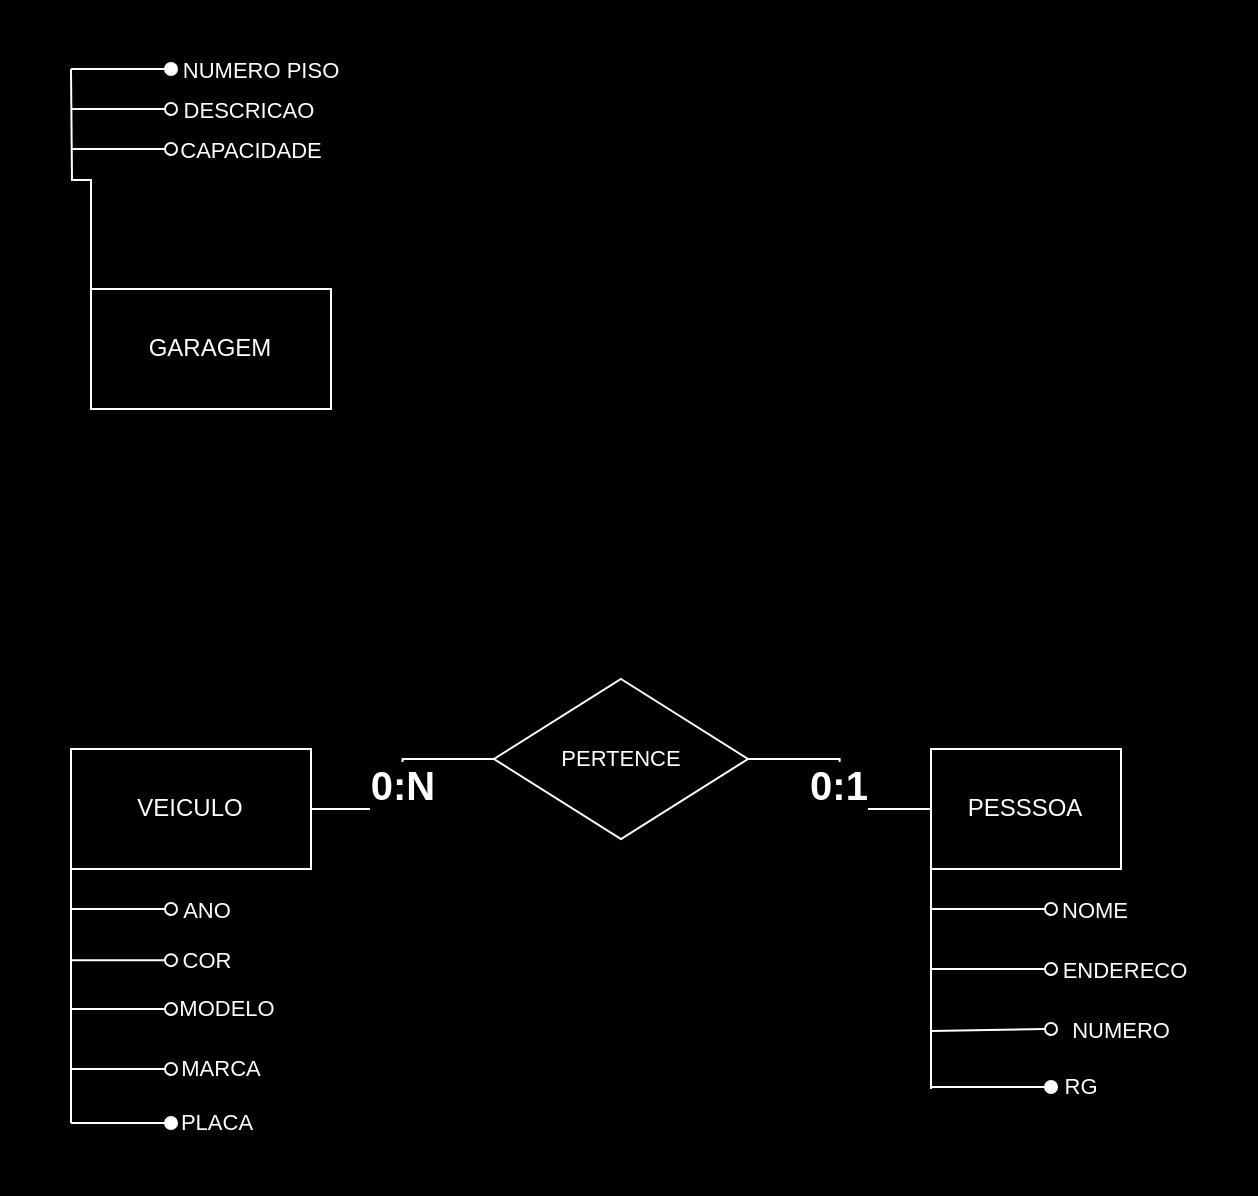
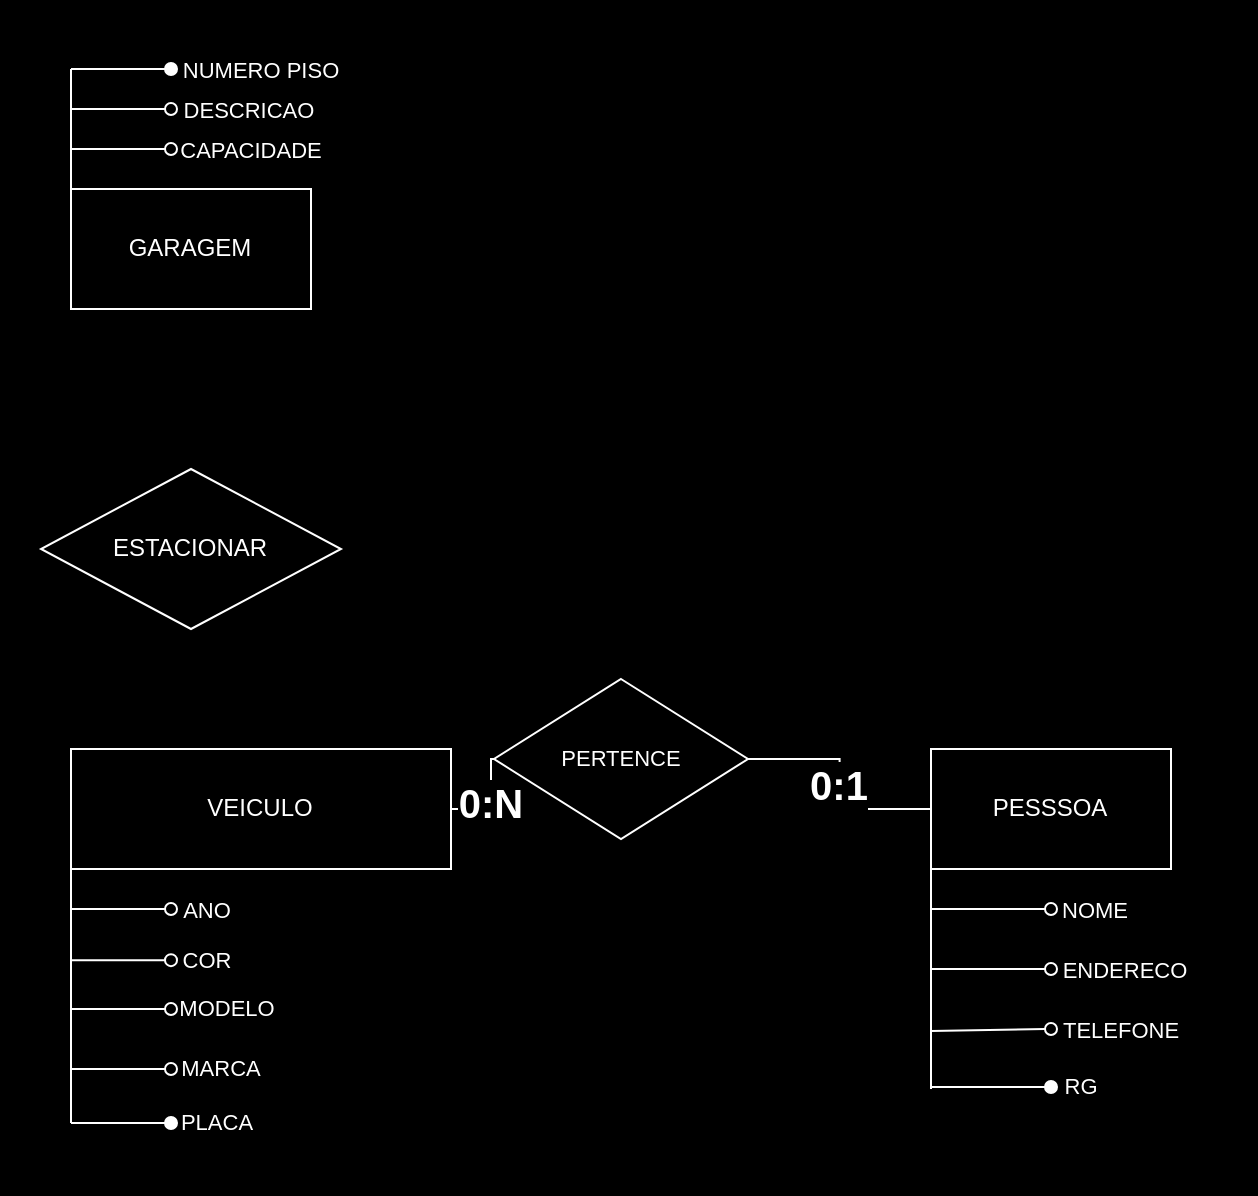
- <mxCell id="3" value="GARAGEM" style="rounded=0;whiteSpace=wrap;html=1;fontColor=#FFFFFF;labelBackgroundColor=#000000;labelBorderColor=none;fillColor=#000000;strokeColor=#FFFFFF;" vertex="1" parent="1"><mxGeometry x="45" y="144" width="120" height="60" as="geometry" /></mxCell>
+ <mxCell id="3" value="GARAGEM" style="rounded=0;whiteSpace=wrap;html=1;fontColor=#FFFFFF;labelBackgroundColor=#000000;labelBorderColor=none;fillColor=#000000;strokeColor=#FFFFFF;" vertex="1" parent="1"><mxGeometry x="35" y="94" width="120" height="60" as="geometry" /></mxCell>
+ <mxCell id="5" value="ESTACIONAR" style="rhombus;whiteSpace=wrap;html=1;fontColor=#FFFFFF;labelBackgroundColor=#000000;labelBorderColor=none;fillColor=#000000;strokeColor=#FFFFFF;" vertex="1" parent="1"><mxGeometry x="20" y="234" width="150" height="80" as="geometry" /></mxCell>
- <mxCell id="11" value="VEICULO" style="rounded=0;whiteSpace=wrap;html=1;fontColor=#FFFFFF;labelBackgroundColor=#000000;labelBorderColor=none;strokeColor=#FFFFFF;fillColor=#000000;" vertex="1" parent="1"><mxGeometry x="35" y="374" width="120" height="60" as="geometry" /></mxCell>
+ <mxCell id="11" value="VEICULO" style="rounded=0;whiteSpace=wrap;html=1;fontColor=#FFFFFF;labelBackgroundColor=#000000;labelBorderColor=none;strokeColor=#FFFFFF;fillColor=#000000;" vertex="1" parent="1"><mxGeometry x="35" y="374" width="190" height="60" as="geometry" /></mxCell>
- <mxCell id="8" value="PESSSOA" style="rounded=0;whiteSpace=wrap;html=1;fontColor=#FFFFFF;labelBackgroundColor=#000000;labelBorderColor=none;strokeColor=#FFFFFF;fillColor=#000000;" vertex="1" parent="1"><mxGeometry x="465" y="374" width="95" height="60" as="geometry" /></mxCell>
+ <mxCell id="8" value="PESSSOA" style="rounded=0;whiteSpace=wrap;html=1;fontColor=#FFFFFF;labelBackgroundColor=#000000;labelBorderColor=none;strokeColor=#FFFFFF;fillColor=#000000;" vertex="1" parent="1"><mxGeometry x="465" y="374" width="120" height="60" as="geometry" /></mxCell>
- <mxCell id="35" value="NUMERO" style="text;html=1;align=center;verticalAlign=middle;resizable=0;points=[];autosize=1;strokeColor=none;fillColor=none;fontSize=11;fontFamily=Helvetica;fontColor=#FFFFFF;" vertex="1" parent="1"><mxGeometry x="520" y="500" width="80" height="30" as="geometry" /></mxCell>
+ <mxCell id="35" value="TELEFONE" style="text;html=1;align=center;verticalAlign=middle;resizable=0;points=[];autosize=1;strokeColor=none;fillColor=none;fontSize=11;fontFamily=Helvetica;fontColor=#FFFFFF;" vertex="1" parent="1"><mxGeometry x="520" y="500" width="80" height="30" as="geometry" /></mxCell>
